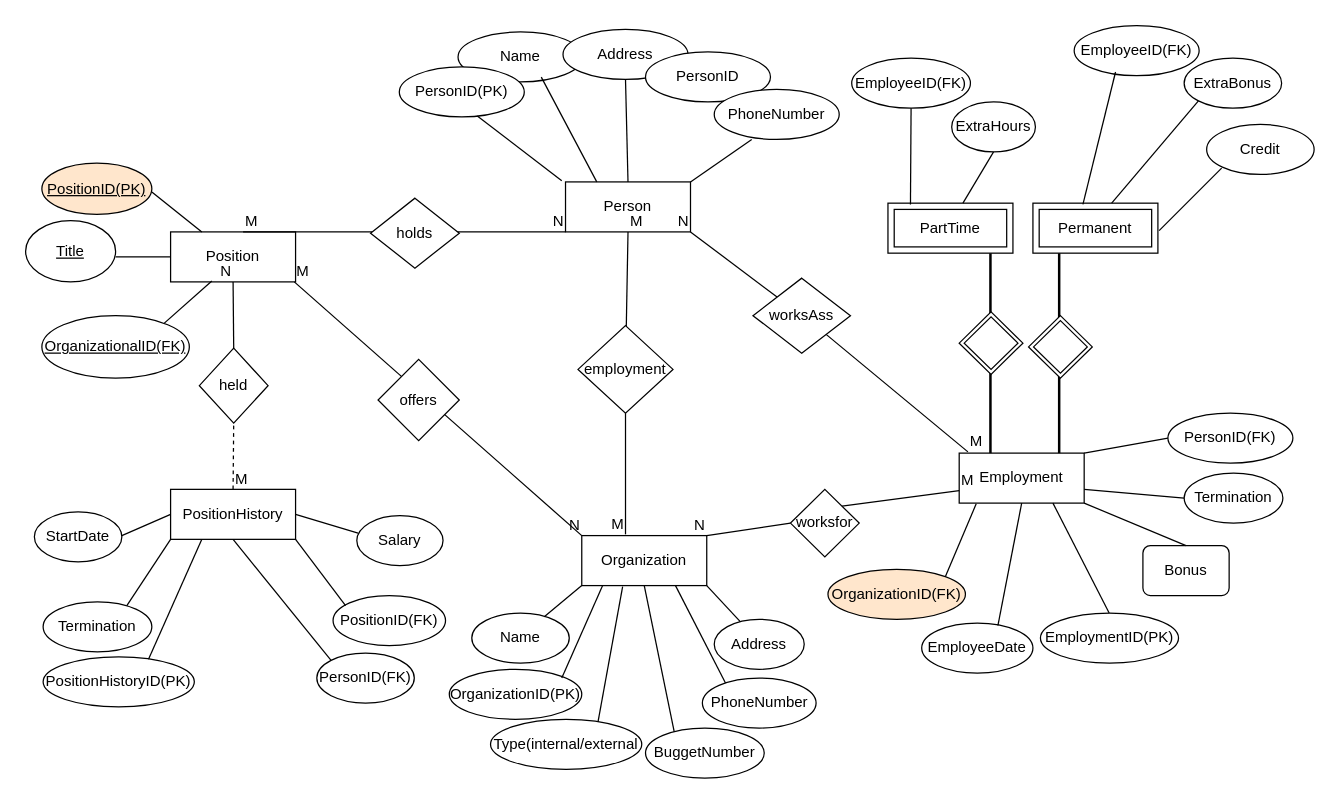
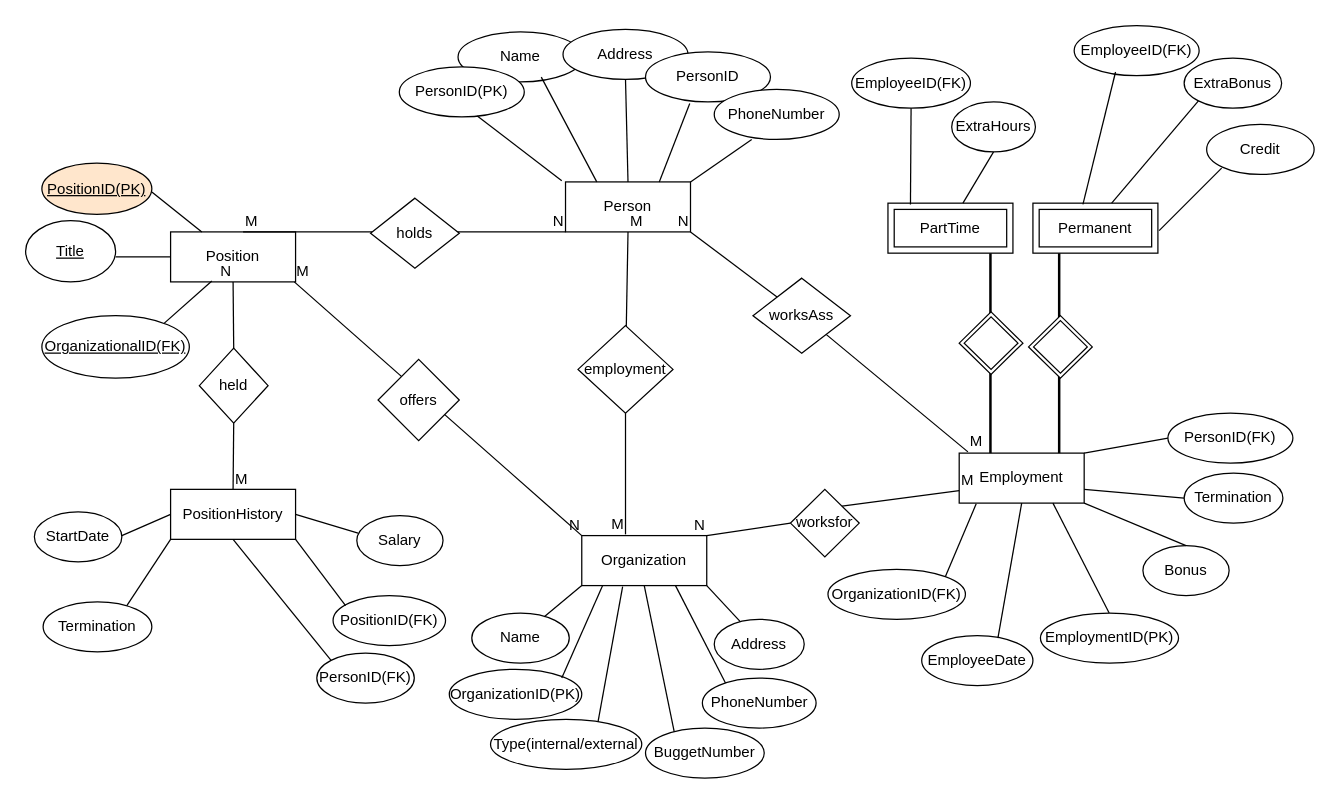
+ <mxCell id="11" value="" style="endArrow=none;html=1;rounded=0;exitX=0.75;exitY=0;exitDx=0;exitDy=0;entryX=0.354;entryY=1.031;entryDx=0;entryDy=0;entryPerimeter=0;" parent="1" source="3" target="7" edge="1"><mxGeometry width="50" height="50" relative="1" as="geometry"><mxPoint x="530" y="142" as="sourcePoint" /><mxPoint x="563" y="97" as="targetPoint" /></mxGeometry></mxCell>
- <mxCell id="41" value="" style="endArrow=none;html=1;rounded=0;exitX=0.5;exitY=0;exitDx=0;exitDy=0;entryX=0.5;entryY=1;entryDx=0;entryDy=0;dashed=1;" parent="1" source="25" target="43" edge="1"><mxGeometry relative="1" as="geometry"><mxPoint x="186" y="391" as="sourcePoint" /><mxPoint x="186" y="225" as="targetPoint" /></mxGeometry></mxCell>
+ <mxCell id="41" value="" style="endArrow=none;html=1;rounded=0;exitX=0.5;exitY=0;exitDx=0;exitDy=0;entryX=0.5;entryY=1;entryDx=0;entryDy=0;" parent="1" source="25" target="43" edge="1"><mxGeometry relative="1" as="geometry"><mxPoint x="186" y="391" as="sourcePoint" /><mxPoint x="186" y="225" as="targetPoint" /></mxGeometry></mxCell>
- <mxCell id="71" value="Bonus" style="whiteSpace=wrap;html=1;align=center;rounded=1;" parent="1" vertex="1"><mxGeometry x="914" y="436" width="69" height="40" as="geometry" /></mxCell>
+ <mxCell id="71" value="Bonus" style="ellipse;whiteSpace=wrap;html=1;align=center;" parent="1" vertex="1"><mxGeometry x="914" y="436" width="69" height="40" as="geometry" /></mxCell>
- <mxCell id="67" value="OrganizationID(FK)" style="ellipse;whiteSpace=wrap;html=1;align=center;fillColor=#ffe6cc;" parent="1" vertex="1"><mxGeometry x="662" y="455" width="110" height="40" as="geometry" /></mxCell>
+ <mxCell id="67" value="OrganizationID(FK)" style="ellipse;whiteSpace=wrap;html=1;align=center;" parent="1" vertex="1"><mxGeometry x="662" y="455" width="110" height="40" as="geometry" /></mxCell>
- <mxCell id="35" value="" style="endArrow=none;html=1;rounded=0;entryX=0.25;entryY=1;entryDx=0;entryDy=0;exitX=0.697;exitY=0.05;exitDx=0;exitDy=0;exitPerimeter=0;" parent="1" source="31" target="25" edge="1"><mxGeometry width="50" height="50" relative="1" as="geometry"><mxPoint x="146" y="526" as="sourcePoint" /><mxPoint x="164" y="446" as="targetPoint" /></mxGeometry></mxCell>
- <mxCell id="68" value="EmployeeDate" style="ellipse;whiteSpace=wrap;html=1;align=center;" parent="1" vertex="1"><mxGeometry x="737" y="498" width="89" height="40" as="geometry" /></mxCell>
+ <mxCell id="68" value="EmployeeDate" style="ellipse;whiteSpace=wrap;html=1;align=center;" parent="1" vertex="1"><mxGeometry x="737" y="508" width="89" height="40" as="geometry" /></mxCell>
- <mxCell id="31" value="PositionHistoryID(PK)" style="ellipse;whiteSpace=wrap;html=1;align=center;" parent="1" vertex="1"><mxGeometry x="34" y="525" width="121" height="40" as="geometry" /></mxCell>
